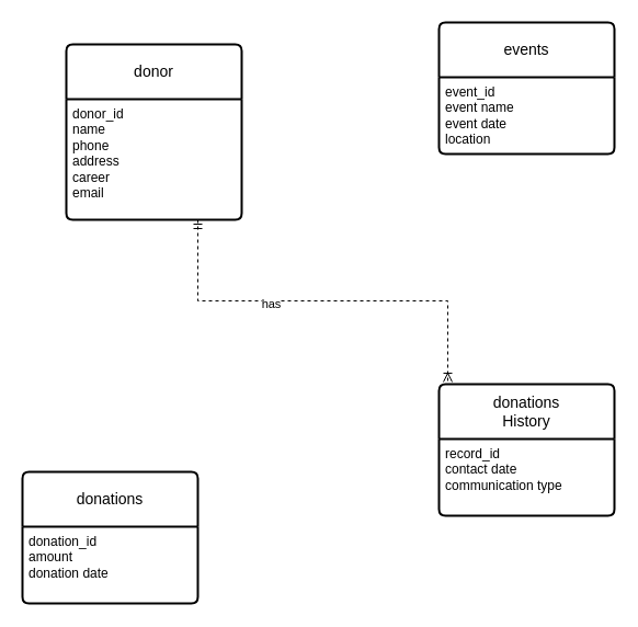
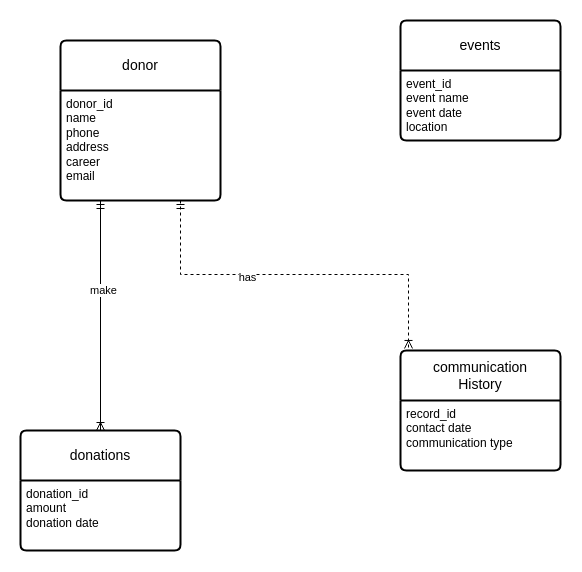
+ <mxCell id="10" value="" style="edgeStyle=elbowEdgeStyle;fontSize=12;html=1;endArrow=ERoneToMany;startArrow=ERmandOne;rounded=0;entryX=0.5;entryY=0;entryDx=0;entryDy=0;exitX=0.25;exitY=1;exitDx=0;exitDy=0;elbow=horizontal;" edge="1" parent="1" source="3" target="6"><mxGeometry width="100" height="100" relative="1" as="geometry"><mxPoint x="140" y="244" as="sourcePoint" /><mxPoint x="350" y="250" as="targetPoint" /></mxGeometry></mxCell>
+ <mxCell id="11" value="make" style="edgeLabel;html=1;align=center;verticalAlign=middle;resizable=0;points=[];" vertex="1" connectable="0" parent="10"><mxGeometry x="-0.226" y="2" relative="1" as="geometry"><mxPoint as="offset" /></mxGeometry></mxCell>
- <mxCell id="8" value="donations&lt;div&gt;History&lt;/div&gt;" style="swimlane;childLayout=stackLayout;horizontal=1;startSize=50;horizontalStack=0;rounded=1;fontSize=14;fontStyle=0;strokeWidth=2;resizeParent=0;resizeLast=1;shadow=0;dashed=0;align=center;arcSize=4;whiteSpace=wrap;html=1;" vertex="1" parent="1"><mxGeometry x="400" y="350" width="160" height="120" as="geometry" /></mxCell>
+ <mxCell id="8" value="communication&lt;div&gt;History&lt;/div&gt;" style="swimlane;childLayout=stackLayout;horizontal=1;startSize=50;horizontalStack=0;rounded=1;fontSize=14;fontStyle=0;strokeWidth=2;resizeParent=0;resizeLast=1;shadow=0;dashed=0;align=center;arcSize=4;whiteSpace=wrap;html=1;" vertex="1" parent="1"><mxGeometry x="400" y="350" width="160" height="120" as="geometry" /></mxCell>
